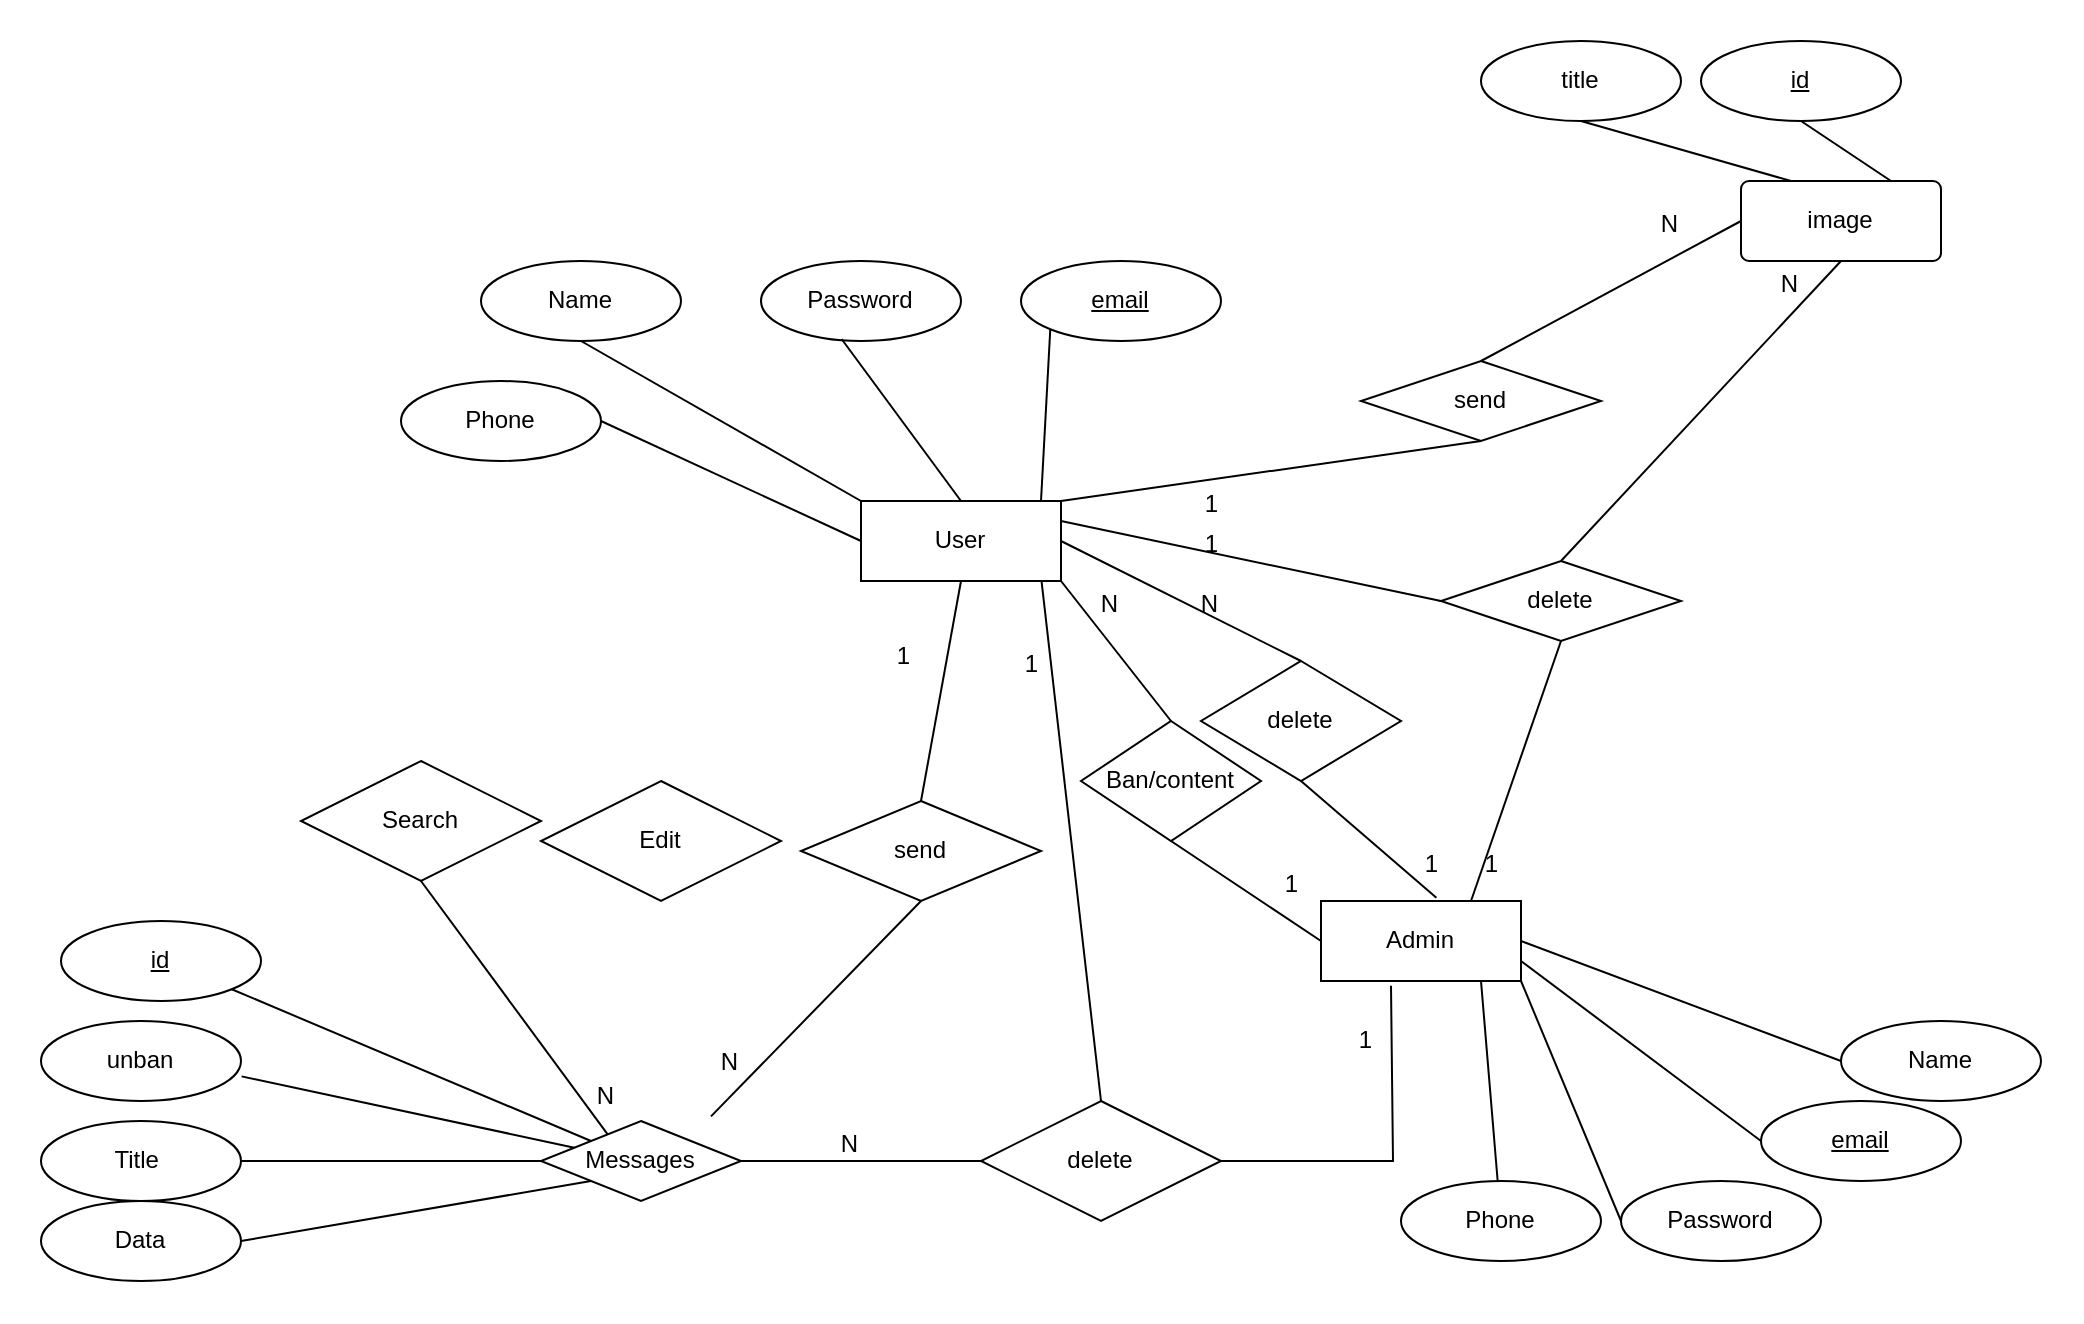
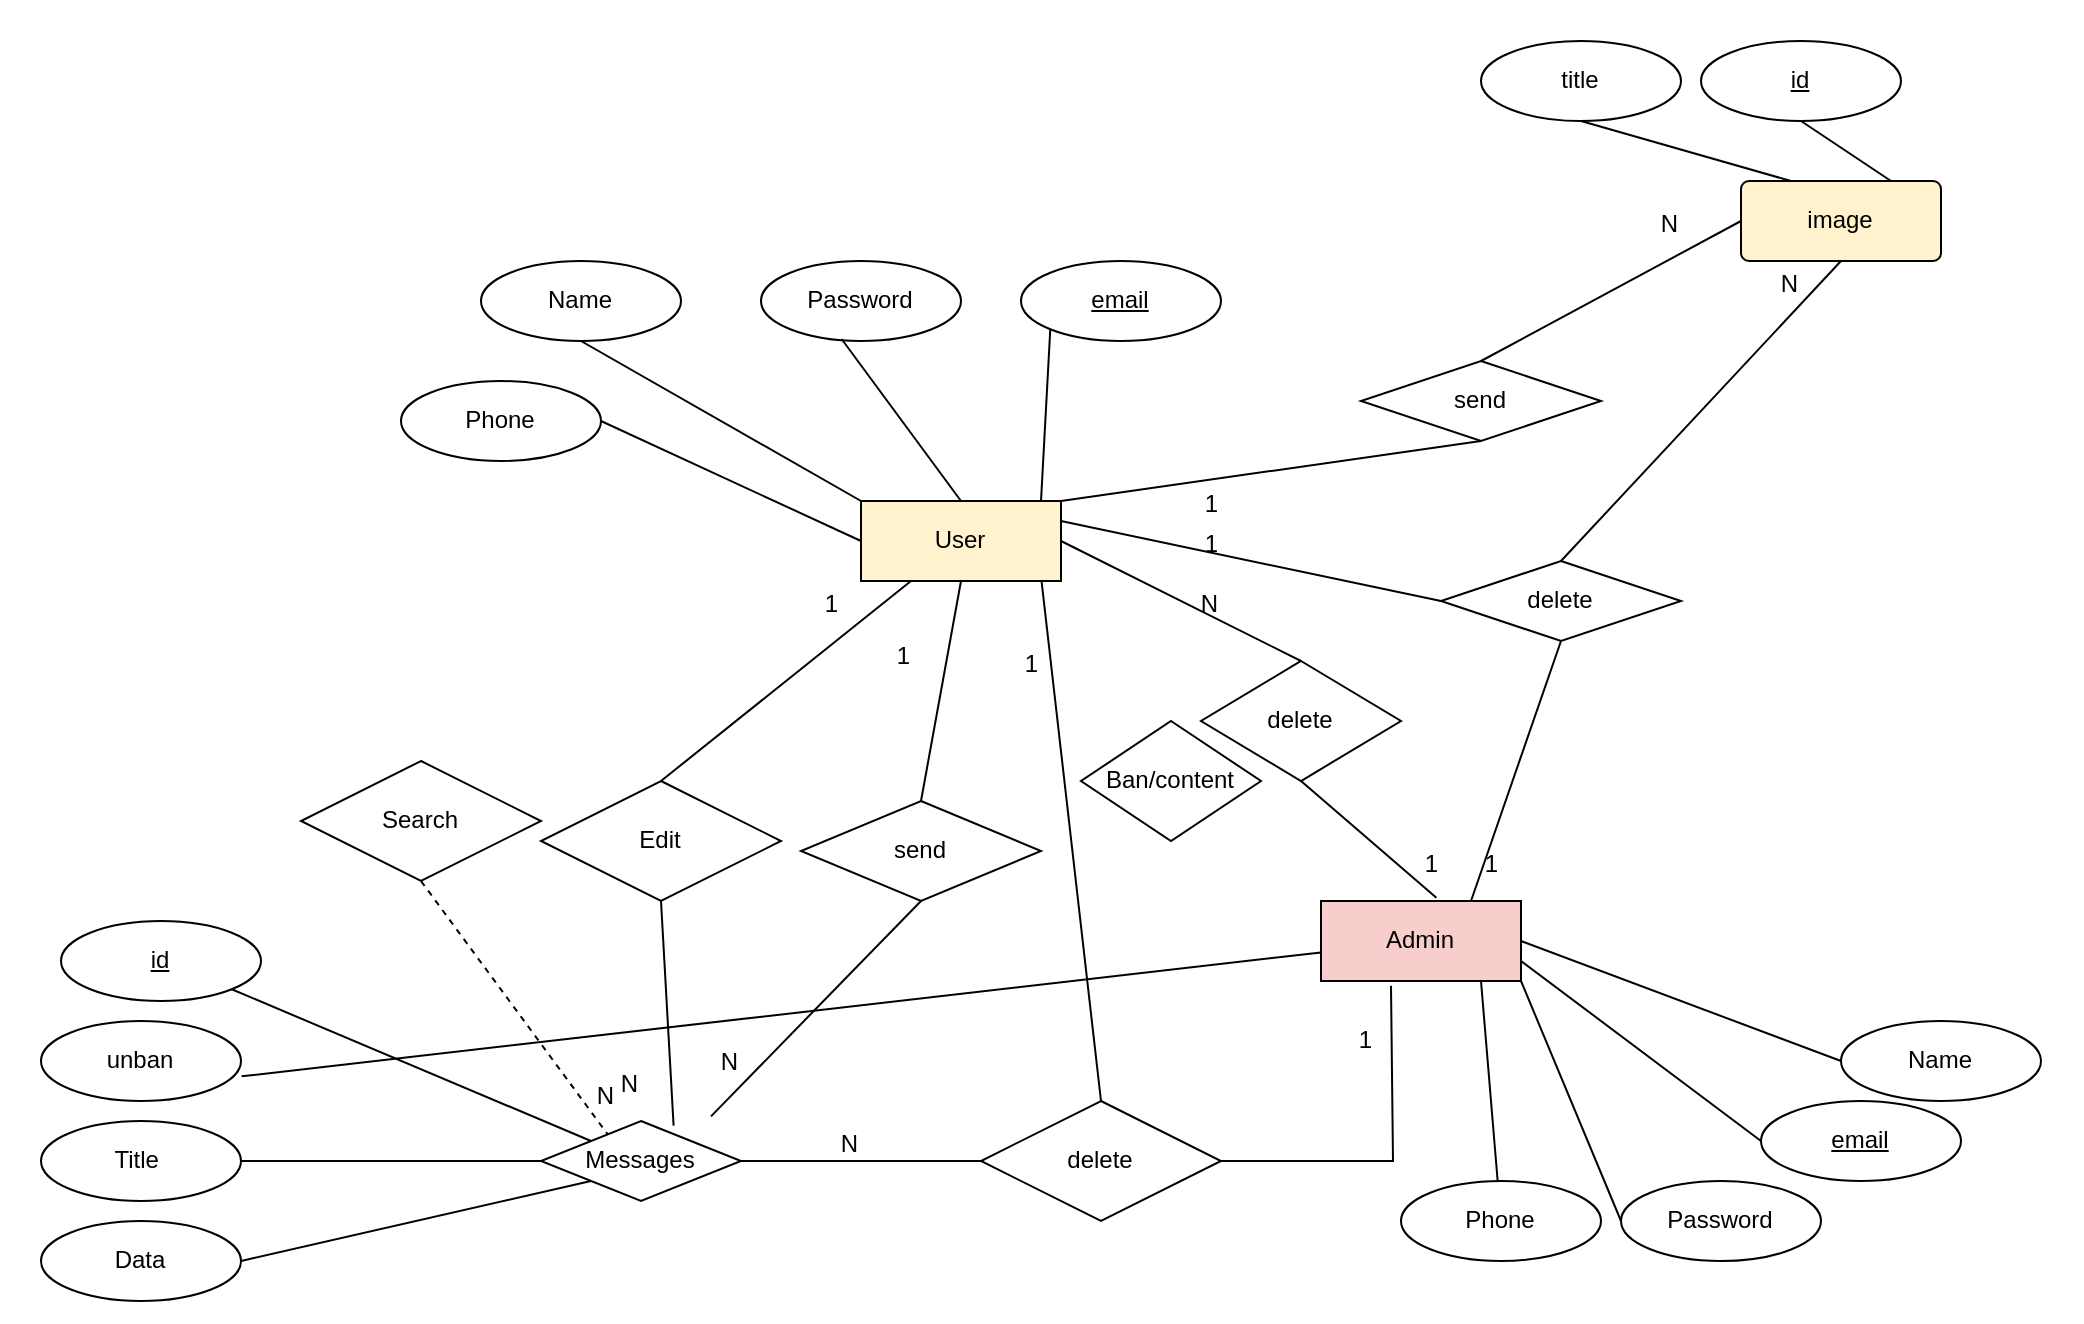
- <mxCell id="59" value="image" style="rounded=1;arcSize=10;whiteSpace=wrap;html=1;align=center;" vertex="1" parent="1"><mxGeometry x="870" y="90" width="100" height="40" as="geometry" /></mxCell>
+ <mxCell id="59" value="image" style="rounded=1;arcSize=10;whiteSpace=wrap;html=1;align=center;fillColor=#fff2cc;" vertex="1" parent="1"><mxGeometry x="870" y="90" width="100" height="40" as="geometry" /></mxCell>
- <mxCell id="2" value="User" style="whiteSpace=wrap;html=1;align=center;" vertex="1" parent="1"><mxGeometry x="430" y="250" width="100" height="40" as="geometry" /></mxCell>
+ <mxCell id="2" value="User" style="whiteSpace=wrap;html=1;align=center;fillColor=#fff2cc;" vertex="1" parent="1"><mxGeometry x="430" y="250" width="100" height="40" as="geometry" /></mxCell>
- <mxCell id="50" value="" style="endArrow=none;html=1;rounded=0;exitX=0.5;exitY=0;exitDx=0;exitDy=0;entryX=1;entryY=1;entryDx=0;entryDy=0;" edge="1" parent="1" source="49" target="2"><mxGeometry relative="1" as="geometry"><mxPoint x="625" y="350" as="sourcePoint" /><mxPoint x="535" y="300" as="targetPoint" /></mxGeometry></mxCell>
- <mxCell id="51" value="N" style="resizable=0;html=1;whiteSpace=wrap;align=right;verticalAlign=bottom;" connectable="0" vertex="1" parent="50"><mxGeometry x="1" relative="1" as="geometry"><mxPoint x="30" y="20" as="offset" /></mxGeometry></mxCell>
+ <mxCell id="42" value="" style="endArrow=none;html=1;rounded=0;exitX=0.5;exitY=0;exitDx=0;exitDy=0;entryX=0.25;entryY=1;entryDx=0;entryDy=0;" edge="1" parent="1" source="41" target="2"><mxGeometry relative="1" as="geometry"><mxPoint x="550" y="410" as="sourcePoint" /><mxPoint x="710" y="410" as="targetPoint" /></mxGeometry></mxCell>
+ <mxCell id="43" value="1" style="resizable=0;html=1;whiteSpace=wrap;align=right;verticalAlign=bottom;" connectable="0" vertex="1" parent="42"><mxGeometry x="1" relative="1" as="geometry"><mxPoint x="-35" y="20" as="offset" /></mxGeometry></mxCell>
- <mxCell id="57" value="" style="endArrow=none;html=1;rounded=0;exitX=0.5;exitY=1;exitDx=0;exitDy=0;entryX=0;entryY=0.5;entryDx=0;entryDy=0;" edge="1" parent="1" source="49" target="3"><mxGeometry relative="1" as="geometry"><mxPoint x="570" y="410" as="sourcePoint" /><mxPoint x="730" y="410" as="targetPoint" /></mxGeometry></mxCell>
- <mxCell id="58" value="1" style="resizable=0;html=1;whiteSpace=wrap;align=right;verticalAlign=bottom;" connectable="0" vertex="1" parent="57"><mxGeometry x="1" relative="1" as="geometry"><mxPoint x="-10" y="-20" as="offset" /></mxGeometry></mxCell>
- <mxCell id="3" value="Admin" style="whiteSpace=wrap;html=1;align=center;" vertex="1" parent="1"><mxGeometry x="660" y="450" width="100" height="40" as="geometry" /></mxCell>
+ <mxCell id="3" value="Admin" style="whiteSpace=wrap;html=1;align=center;fillColor=#f8cecc;" vertex="1" parent="1"><mxGeometry x="660" y="450" width="100" height="40" as="geometry" /></mxCell>
- <mxCell id="47" value="" style="endArrow=none;html=1;rounded=0;exitX=0.5;exitY=1;exitDx=0;exitDy=0;entryX=0.25;entryY=0;entryDx=0;entryDy=0;" edge="1" parent="1" source="46" target="21"><mxGeometry relative="1" as="geometry"><mxPoint x="290" y="410" as="sourcePoint" /><mxPoint x="450" y="410" as="targetPoint" /></mxGeometry></mxCell>
+ <mxCell id="47" value="" style="endArrow=none;html=1;rounded=0;exitX=0.5;exitY=1;exitDx=0;exitDy=0;entryX=0.25;entryY=0;entryDx=0;entryDy=0;dashed=1;" edge="1" parent="1" source="46" target="21"><mxGeometry relative="1" as="geometry"><mxPoint x="290" y="410" as="sourcePoint" /><mxPoint x="450" y="410" as="targetPoint" /></mxGeometry></mxCell>
+ <mxCell id="44" value="" style="endArrow=none;html=1;rounded=0;exitX=0.5;exitY=1;exitDx=0;exitDy=0;entryX=0.663;entryY=0.058;entryDx=0;entryDy=0;entryPerimeter=0;" edge="1" parent="1" source="41" target="21"><mxGeometry relative="1" as="geometry"><mxPoint x="550" y="410" as="sourcePoint" /><mxPoint x="330" y="550" as="targetPoint" /></mxGeometry></mxCell>
+ <mxCell id="45" value="N" style="resizable=0;html=1;whiteSpace=wrap;align=right;verticalAlign=bottom;" connectable="0" vertex="1" parent="44"><mxGeometry x="1" relative="1" as="geometry"><mxPoint x="-16" y="-12" as="offset" /></mxGeometry></mxCell>
- <mxCell id="27" value="" style="endArrow=none;html=1;rounded=0;entryX=0;entryY=0.25;entryDx=0;entryDy=0;exitX=1.003;exitY=0.692;exitDx=0;exitDy=0;exitPerimeter=0;" edge="1" parent="1" source="25" target="21"><mxGeometry width="50" height="50" relative="1" as="geometry"><mxPoint x="210" y="530" as="sourcePoint" /><mxPoint x="260" y="480" as="targetPoint" /></mxGeometry></mxCell>
+ <mxCell id="27" value="" style="endArrow=none;html=1;rounded=0;exitX=1.003;exitY=0.692;exitDx=0;exitDy=0;exitPerimeter=0;" edge="1" parent="1" source="25" target="3"><mxGeometry width="50" height="50" relative="1" as="geometry"><mxPoint x="210" y="530" as="sourcePoint" /><mxPoint x="260" y="480" as="targetPoint" /></mxGeometry></mxCell>
- <mxCell id="23" value="Data" style="ellipse;whiteSpace=wrap;html=1;align=center;" vertex="1" parent="1"><mxGeometry x="20" y="600" width="100" height="40" as="geometry" /></mxCell>
+ <mxCell id="23" value="Data" style="ellipse;whiteSpace=wrap;html=1;align=center;" vertex="1" parent="1"><mxGeometry x="20" y="610" width="100" height="40" as="geometry" /></mxCell>
